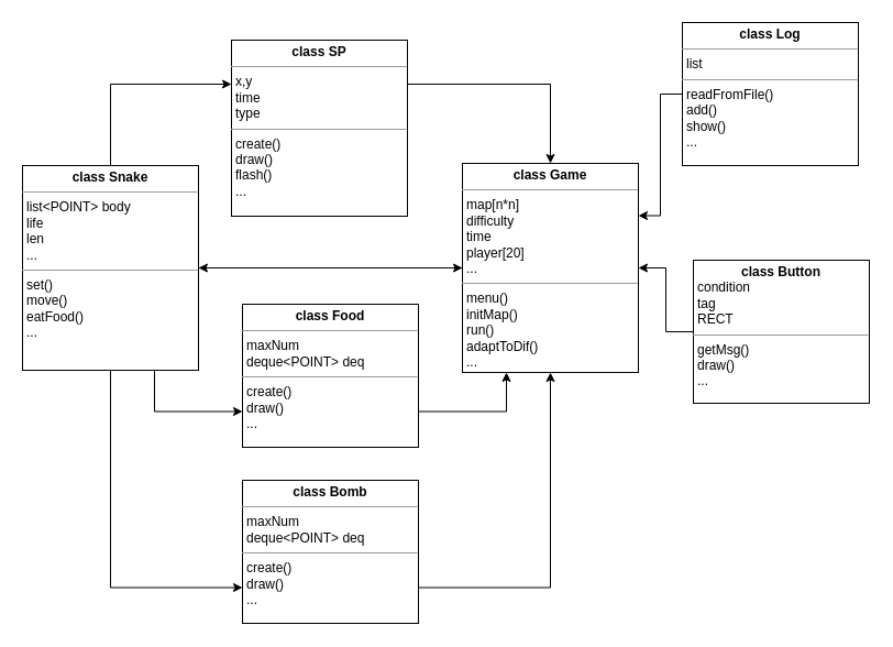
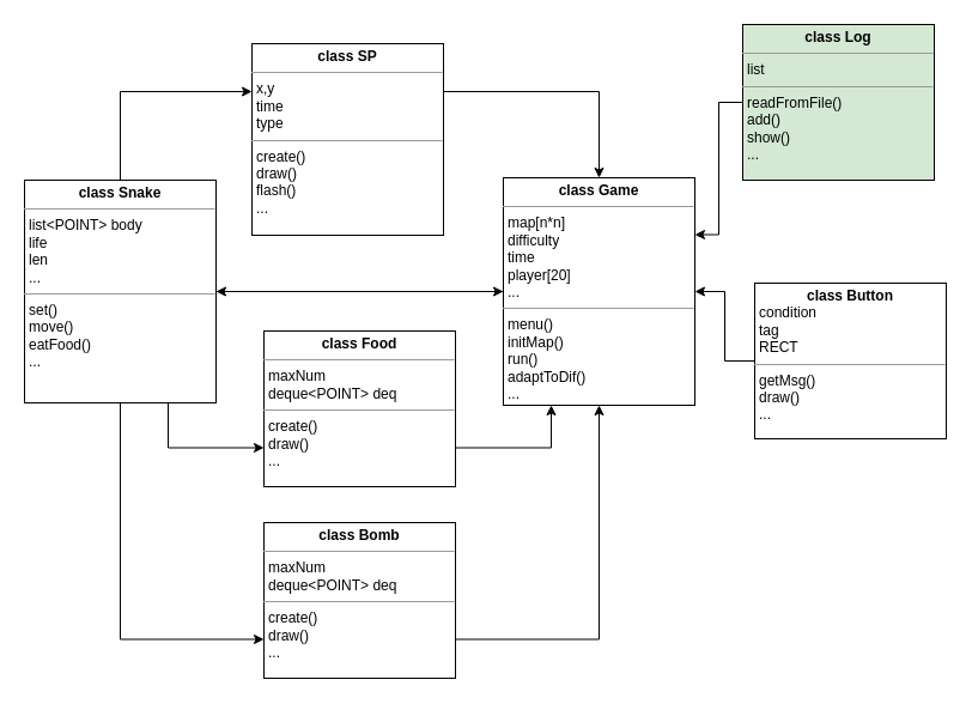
- <mxCell id="16" value="&lt;p style=&quot;margin: 0px ; margin-top: 4px ; text-align: center&quot;&gt;&lt;b&gt;class Log&lt;/b&gt;&lt;/p&gt;&lt;hr size=&quot;1&quot;&gt;&lt;p style=&quot;margin: 0px ; margin-left: 4px&quot;&gt;&lt;span&gt;list&lt;/span&gt;&lt;span&gt;&amp;nbsp;&lt;/span&gt;&lt;/p&gt;&lt;hr size=&quot;1&quot;&gt;&lt;p style=&quot;margin: 0px ; margin-left: 4px&quot;&gt;readFromFile()&lt;/p&gt;&lt;p style=&quot;margin: 0px ; margin-left: 4px&quot;&gt;add()&lt;/p&gt;&lt;p style=&quot;margin: 0px ; margin-left: 4px&quot;&gt;show()&lt;/p&gt;&lt;p style=&quot;margin: 0px ; margin-left: 4px&quot;&gt;...&lt;/p&gt;" style="verticalAlign=top;align=left;overflow=fill;fontSize=12;fontFamily=Helvetica;html=1;" parent="1" vertex="1"><mxGeometry x="620" y="20" width="160" height="130" as="geometry" /></mxCell>
+ <mxCell id="16" value="&lt;p style=&quot;margin: 0px ; margin-top: 4px ; text-align: center&quot;&gt;&lt;b&gt;class Log&lt;/b&gt;&lt;/p&gt;&lt;hr size=&quot;1&quot;&gt;&lt;p style=&quot;margin: 0px ; margin-left: 4px&quot;&gt;&lt;span&gt;list&lt;/span&gt;&lt;span&gt;&amp;nbsp;&lt;/span&gt;&lt;/p&gt;&lt;hr size=&quot;1&quot;&gt;&lt;p style=&quot;margin: 0px ; margin-left: 4px&quot;&gt;readFromFile()&lt;/p&gt;&lt;p style=&quot;margin: 0px ; margin-left: 4px&quot;&gt;add()&lt;/p&gt;&lt;p style=&quot;margin: 0px ; margin-left: 4px&quot;&gt;show()&lt;/p&gt;&lt;p style=&quot;margin: 0px ; margin-left: 4px&quot;&gt;...&lt;/p&gt;" style="verticalAlign=top;align=left;overflow=fill;fontSize=12;fontFamily=Helvetica;html=1;fillColor=#d5e8d4;" parent="1" vertex="1"><mxGeometry x="620" y="20" width="160" height="130" as="geometry" /></mxCell>
